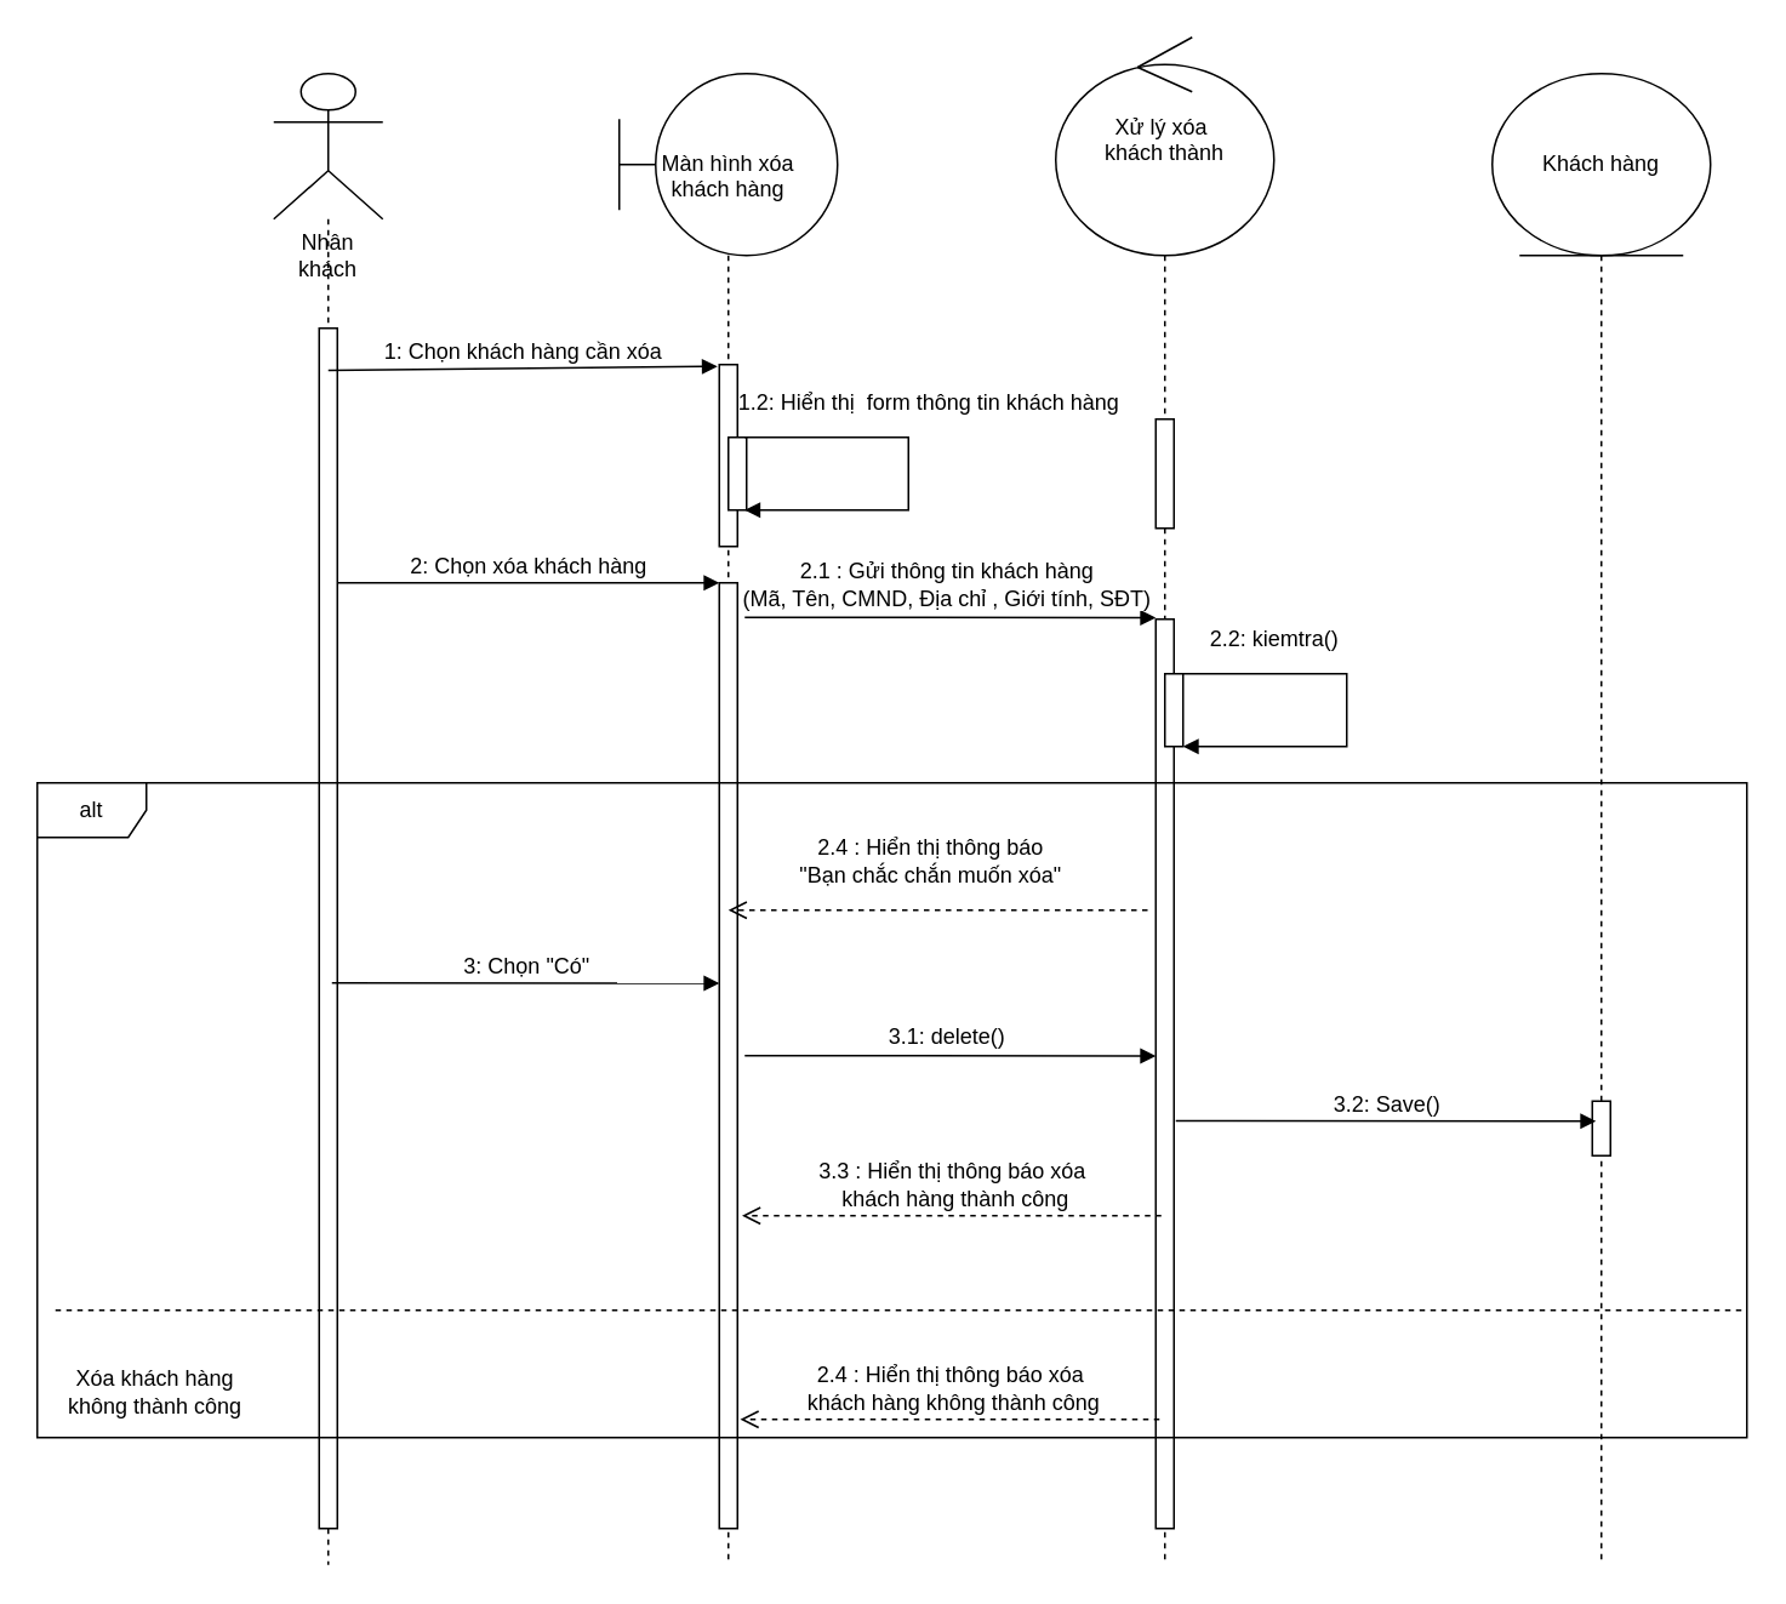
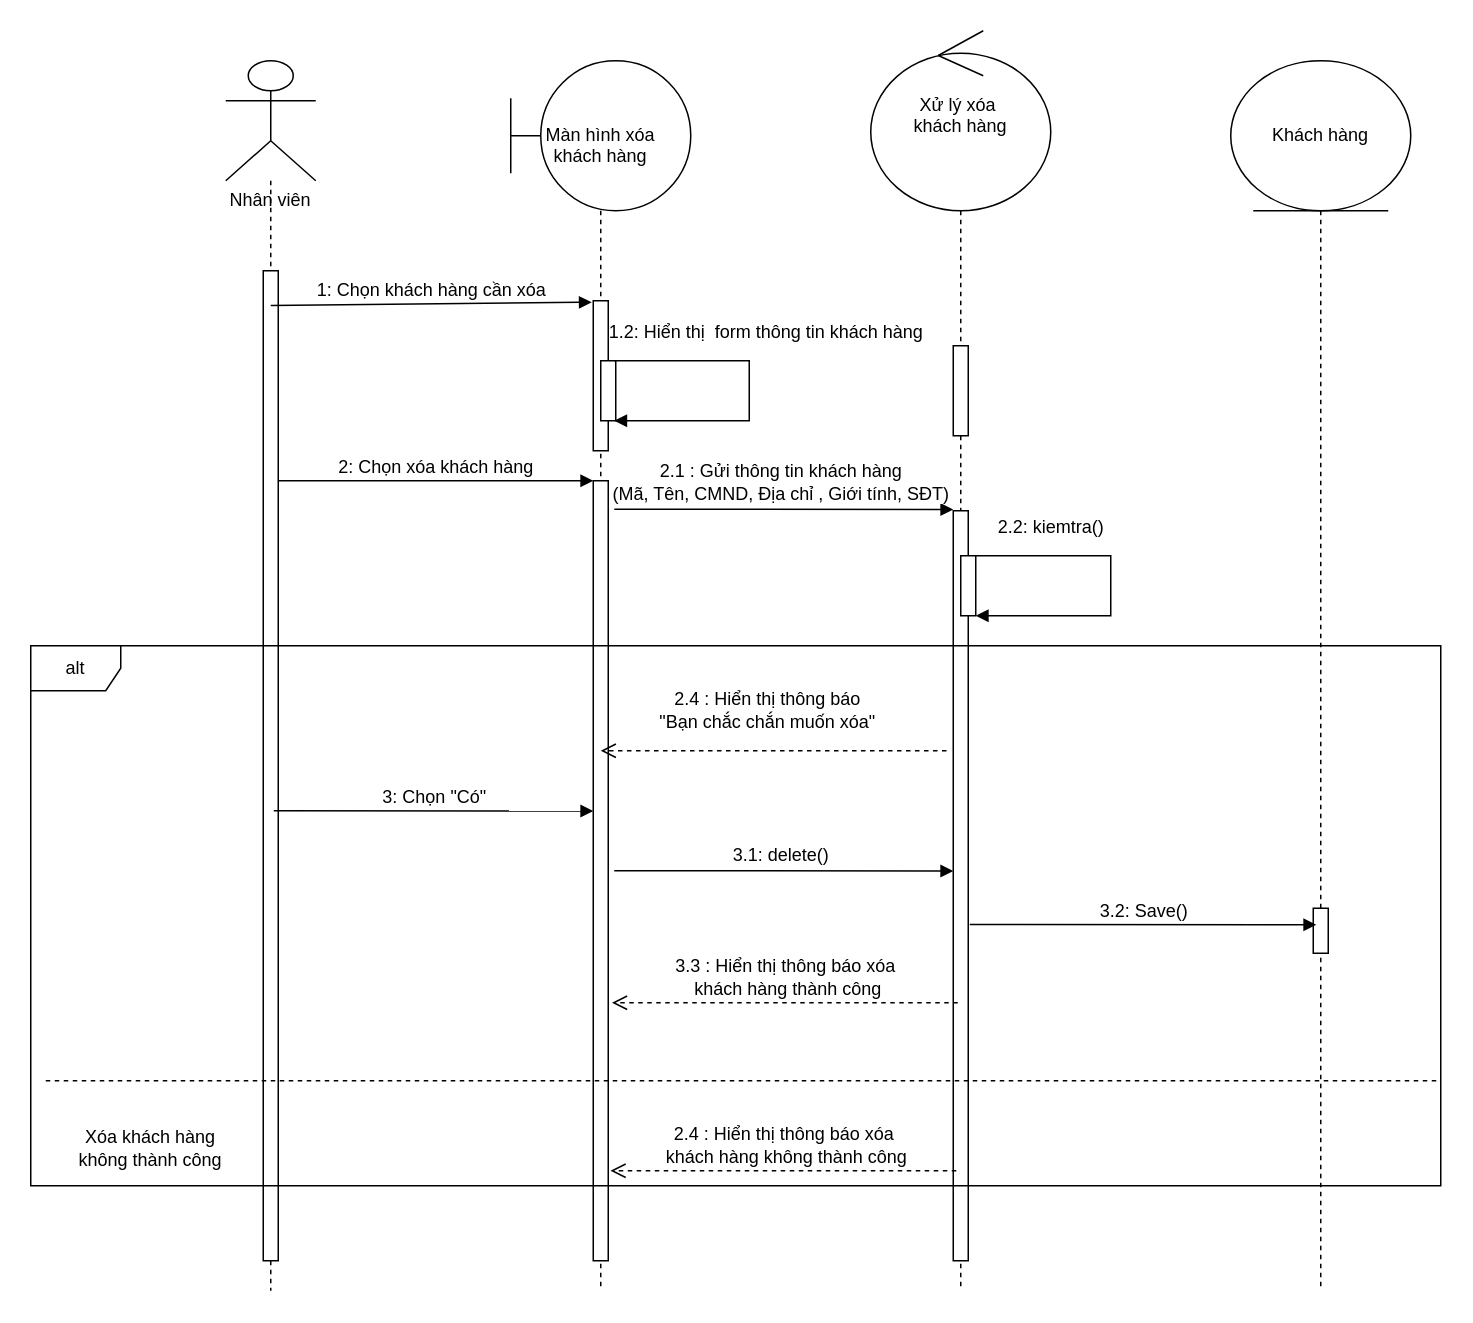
- <mxCell id="7" value="Xử lý xóa&amp;nbsp;&lt;br&gt;khách thành" style="shape=umlLifeline;participant=umlControl;perimeter=lifelinePerimeter;whiteSpace=wrap;html=1;container=1;collapsible=0;recursiveResize=0;verticalAlign=top;spacingTop=36;outlineConnect=0;size=120;" parent="1" vertex="1"><mxGeometry x="580" width="120" height="840" as="geometry" y="20" /></mxCell>
+ <mxCell id="7" value="Xử lý xóa&amp;nbsp;&lt;br&gt;khách hàng" style="shape=umlLifeline;participant=umlControl;perimeter=lifelinePerimeter;whiteSpace=wrap;html=1;container=1;collapsible=0;recursiveResize=0;verticalAlign=top;spacingTop=36;outlineConnect=0;size=120;" parent="1" vertex="1"><mxGeometry x="580" width="120" height="840" as="geometry" y="20" /></mxCell>
- <mxCell id="2" value="&lt;br&gt;&lt;br&gt;&lt;br&gt;Nhân khách" style="shape=umlLifeline;participant=umlActor;perimeter=lifelinePerimeter;whiteSpace=wrap;html=1;container=1;collapsible=0;recursiveResize=0;verticalAlign=top;spacingTop=36;outlineConnect=0;size=80;" parent="1" vertex="1"><mxGeometry x="150" y="40" width="60" height="820" as="geometry" /></mxCell>
+ <mxCell id="2" value="&lt;br&gt;&lt;br&gt;&lt;br&gt;Nhân viên" style="shape=umlLifeline;participant=umlActor;perimeter=lifelinePerimeter;whiteSpace=wrap;html=1;container=1;collapsible=0;recursiveResize=0;verticalAlign=top;spacingTop=36;outlineConnect=0;size=80;" parent="1" vertex="1"><mxGeometry x="150" y="40" width="60" height="820" as="geometry" /></mxCell>
- <mxCell id="24" value="Xóa khách hàng không thành công" style="text;html=1;strokeColor=none;fillColor=none;align=center;verticalAlign=middle;whiteSpace=wrap;rounded=0;fontSize=12;" parent="1" vertex="1"><mxGeometry x="35" y="750" width="100" height="30" as="geometry" /></mxCell>
+ <mxCell id="24" value="Xóa khách hàng không thành công" style="text;html=1;strokeColor=none;fillColor=none;align=center;verticalAlign=middle;whiteSpace=wrap;rounded=0;fontSize=12;" parent="1" vertex="1"><mxGeometry x="50" y="750" width="100" height="30" as="geometry" /></mxCell>
